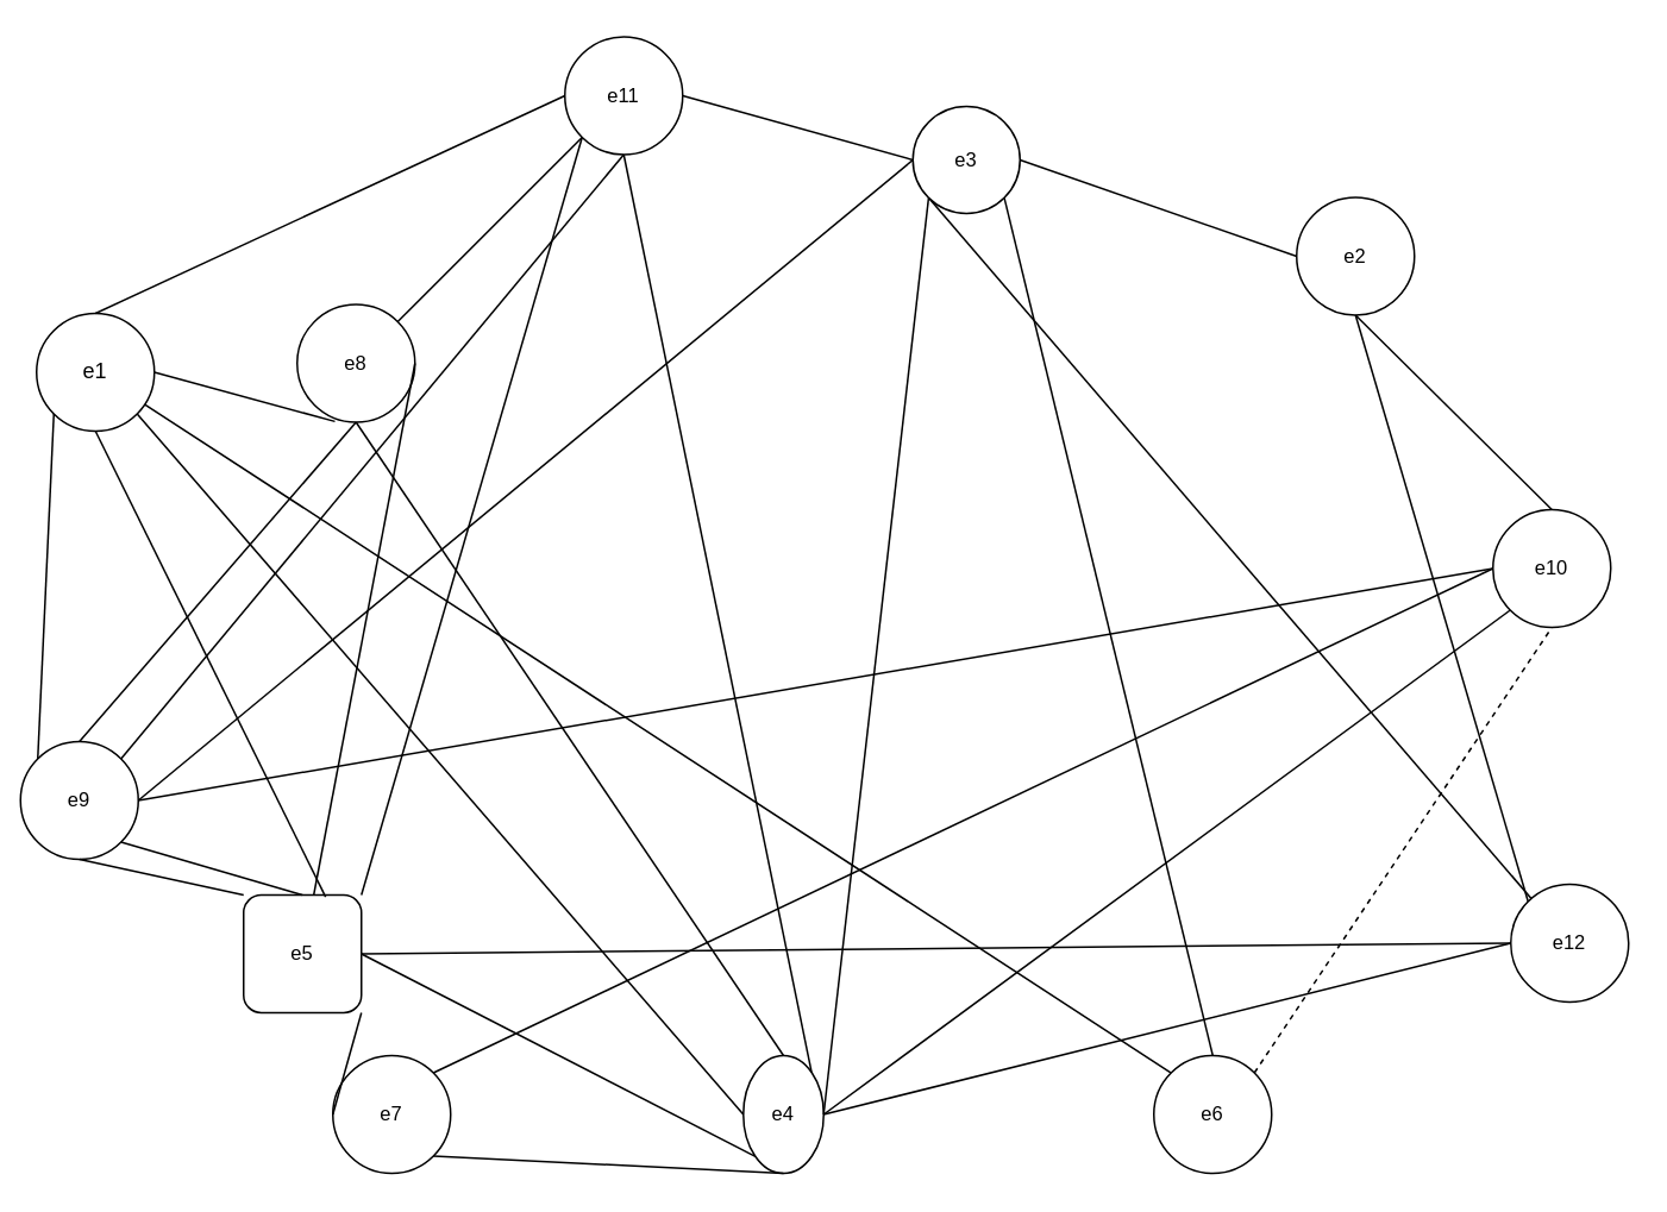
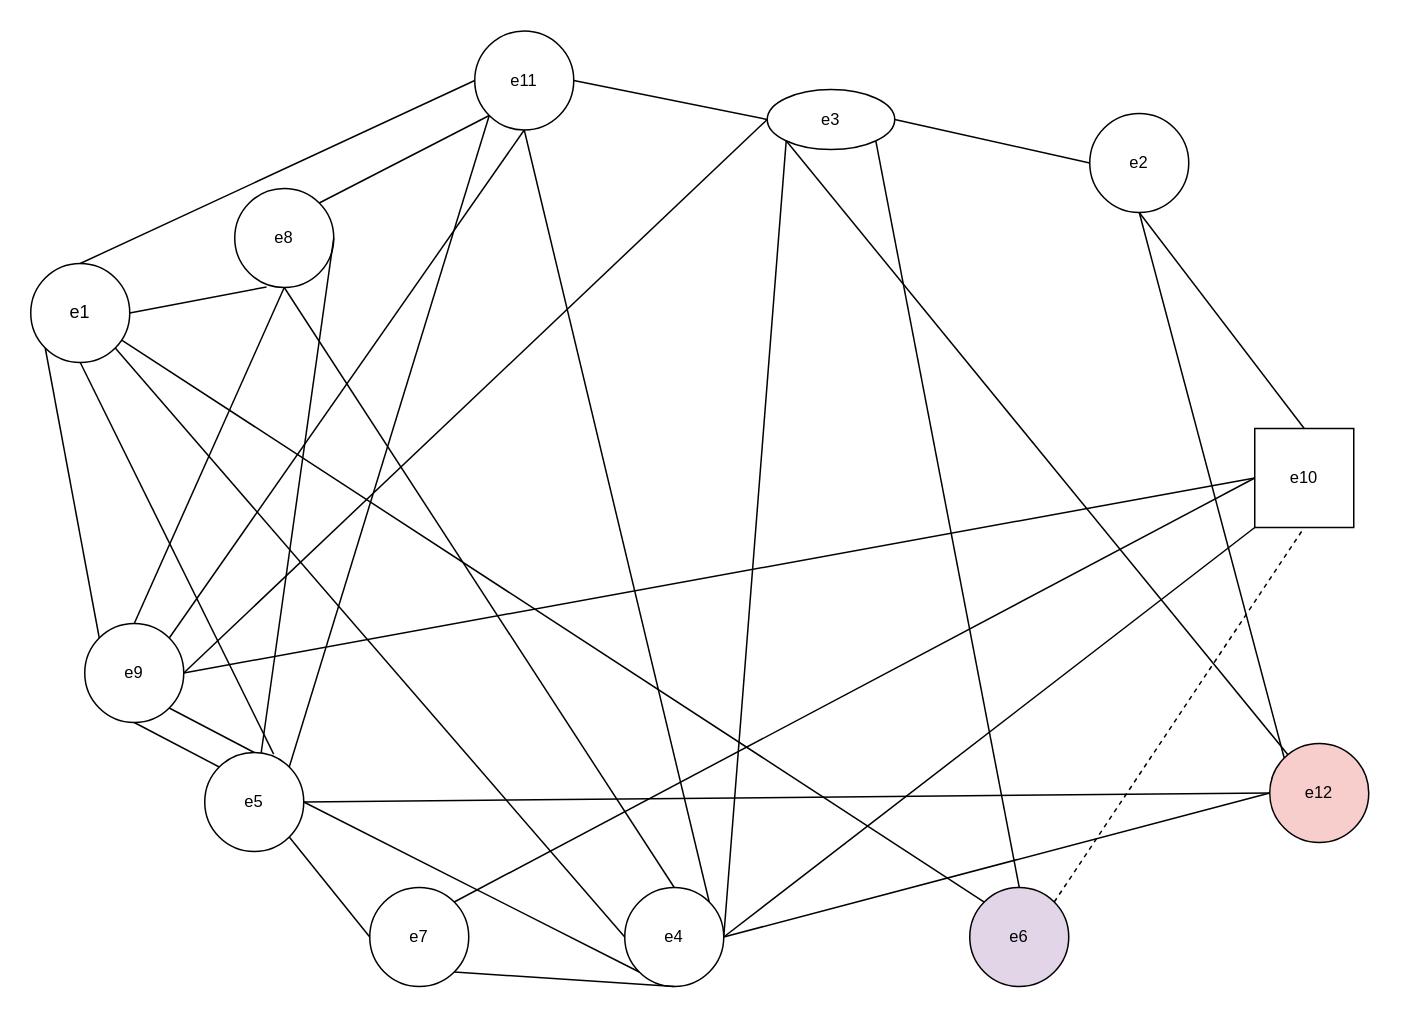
- <mxCell id="4" value="e3" style="ellipse;whiteSpace=wrap;html=1;aspect=fixed;fontSize=11;" vertex="1" parent="1"><mxGeometry x="511" y="59" width="60" height="60" as="geometry" /></mxCell>
+ <mxCell id="4" value="e3" style="ellipse;whiteSpace=wrap;html=1;aspect=fixed;fontSize=11;" vertex="1" parent="1"><mxGeometry x="511" y="59" width="85" height="40" as="geometry" /></mxCell>
- <mxCell id="3" value="e2" style="ellipse;whiteSpace=wrap;html=1;aspect=fixed;fontSize=11;" vertex="1" parent="1"><mxGeometry x="726" y="110" width="66" height="66" as="geometry" /></mxCell>
+ <mxCell id="3" value="e2" style="ellipse;whiteSpace=wrap;html=1;aspect=fixed;fontSize=11;" vertex="1" parent="1"><mxGeometry x="726" y="75" width="66" height="66" as="geometry" /></mxCell>
- <mxCell id="9" value="e8" style="ellipse;whiteSpace=wrap;html=1;aspect=fixed;fontSize=11;" vertex="1" parent="1"><mxGeometry x="166" y="170" width="66" height="66" as="geometry" /></mxCell>
+ <mxCell id="9" value="e8" style="ellipse;whiteSpace=wrap;html=1;aspect=fixed;fontSize=11;" vertex="1" parent="1"><mxGeometry x="156" y="125" width="66" height="66" as="geometry" /></mxCell>
- <mxCell id="11" value="e10" style="ellipse;whiteSpace=wrap;html=1;aspect=fixed;fontSize=11;" vertex="1" parent="1"><mxGeometry x="836" y="285" width="66" height="66" as="geometry" /></mxCell>
+ <mxCell id="11" value="e10" style="whiteSpace=wrap;html=1;aspect=fixed;fontSize=11;rounded=0;" vertex="1" parent="1"><mxGeometry x="836" y="285" width="66" height="66" as="geometry" /></mxCell>
- <mxCell id="10" value="e9" style="ellipse;whiteSpace=wrap;html=1;aspect=fixed;fontSize=11;" vertex="1" parent="1"><mxGeometry x="11" y="415" width="66" height="66" as="geometry" /></mxCell>
+ <mxCell id="10" value="e9" style="ellipse;whiteSpace=wrap;html=1;aspect=fixed;fontSize=11;" vertex="1" parent="1"><mxGeometry x="56" y="415" width="66" height="66" as="geometry" /></mxCell>
- <mxCell id="12" value="e12" style="ellipse;whiteSpace=wrap;html=1;aspect=fixed;fontSize=11;" vertex="1" parent="1"><mxGeometry x="846" y="495" width="66" height="66" as="geometry" /></mxCell>
+ <mxCell id="12" value="e12" style="ellipse;whiteSpace=wrap;html=1;aspect=fixed;fontSize=11;fillColor=#f8cecc;" vertex="1" parent="1"><mxGeometry x="846" y="495" width="66" height="66" as="geometry" /></mxCell>
- <mxCell id="6" value="e5" style="whiteSpace=wrap;html=1;aspect=fixed;fontSize=11;rounded=1;" vertex="1" parent="1"><mxGeometry x="136" y="501" width="66" height="66" as="geometry" /></mxCell>
+ <mxCell id="6" value="e5" style="ellipse;whiteSpace=wrap;html=1;aspect=fixed;fontSize=11;" vertex="1" parent="1"><mxGeometry x="136" y="501" width="66" height="66" as="geometry" /></mxCell>
- <mxCell id="8" value="e7" style="ellipse;whiteSpace=wrap;html=1;aspect=fixed;fontSize=11;" vertex="1" parent="1"><mxGeometry x="186" y="591" width="66" height="66" as="geometry" /></mxCell>
+ <mxCell id="8" value="e7" style="ellipse;whiteSpace=wrap;html=1;aspect=fixed;fontSize=11;" vertex="1" parent="1"><mxGeometry x="246" y="591" width="66" height="66" as="geometry" /></mxCell>
- <mxCell id="5" value="e4" style="ellipse;whiteSpace=wrap;html=1;aspect=fixed;fontSize=11;" vertex="1" parent="1"><mxGeometry x="416" y="591" width="45" height="66" as="geometry" /></mxCell>
+ <mxCell id="5" value="e4" style="ellipse;whiteSpace=wrap;html=1;aspect=fixed;fontSize=11;" vertex="1" parent="1"><mxGeometry x="416" y="591" width="66" height="66" as="geometry" /></mxCell>
- <mxCell id="7" value="e6" style="ellipse;whiteSpace=wrap;html=1;aspect=fixed;fontSize=11;" vertex="1" parent="1"><mxGeometry x="646" y="591" width="66" height="66" as="geometry" /></mxCell>
+ <mxCell id="7" value="e6" style="ellipse;whiteSpace=wrap;html=1;aspect=fixed;fontSize=11;fillColor=#e1d5e7;" vertex="1" parent="1"><mxGeometry x="646" y="591" width="66" height="66" as="geometry" /></mxCell>
